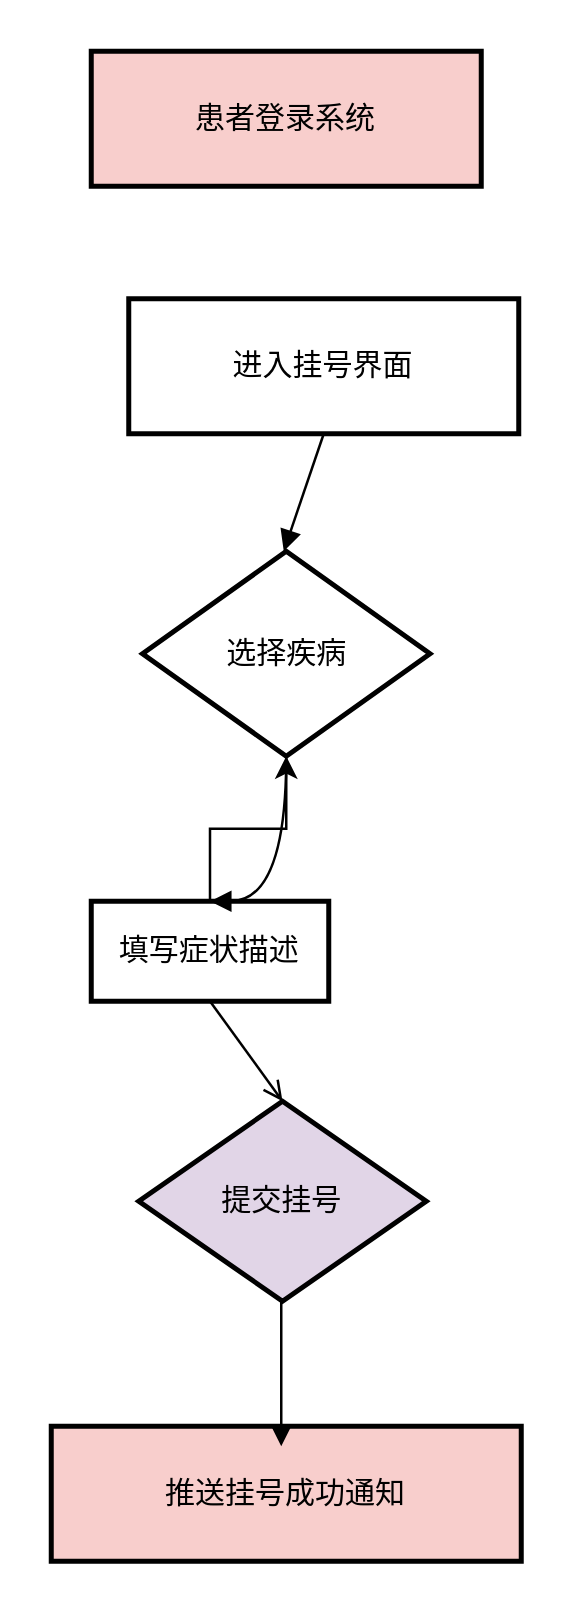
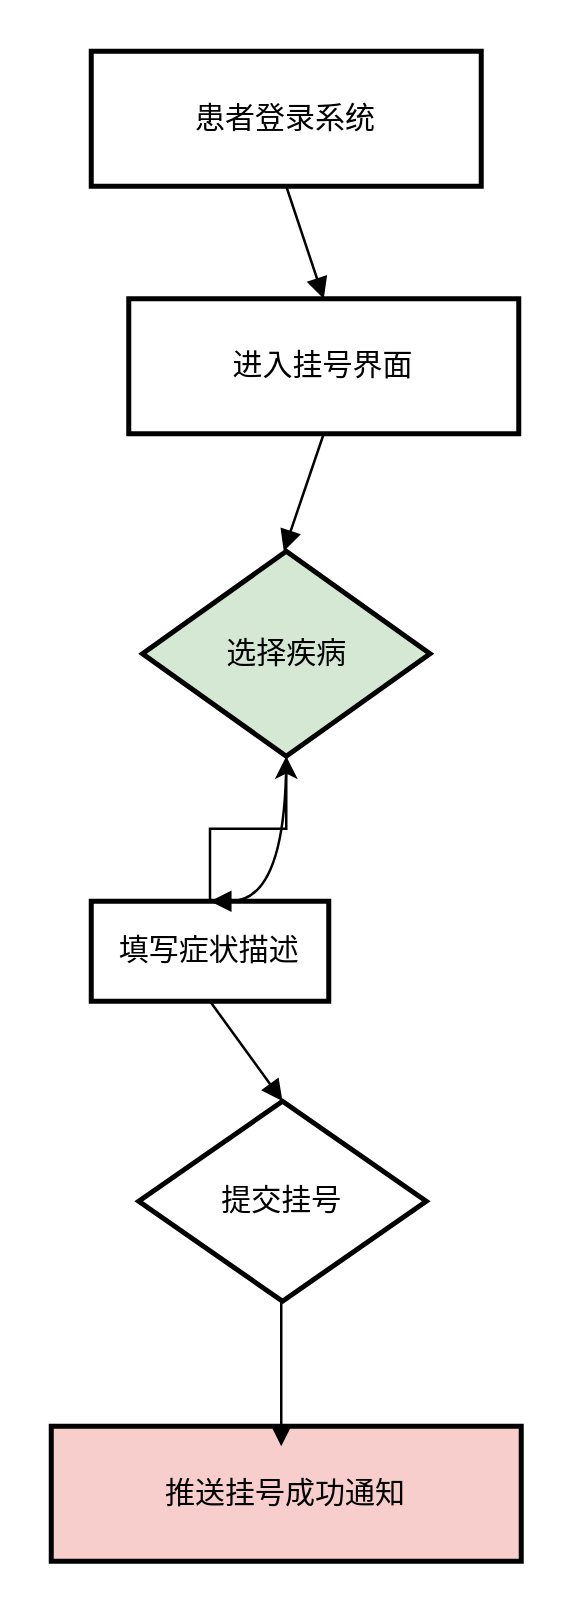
- <mxCell id="2" value="患者登录系统" style="whiteSpace=wrap;strokeWidth=2;fillColor=#f8cecc;" vertex="1" parent="1"><mxGeometry x="36" y="20" width="156" height="54" as="geometry" /></mxCell>
+ <mxCell id="2" value="患者登录系统" style="whiteSpace=wrap;strokeWidth=2;" vertex="1" parent="1"><mxGeometry x="36" y="20" width="156" height="54" as="geometry" /></mxCell>
+ <mxCell id="9" value="" style="curved=1;startArrow=none;endArrow=block;exitX=0.5;exitY=1;entryX=0.5;entryY=0;rounded=0;" edge="1" parent="1" source="2" target="3"><mxGeometry relative="1" as="geometry"><Array as="points" /></mxGeometry></mxCell>
- <mxCell id="4" value="选择疾病" style="rhombus;strokeWidth=2;whiteSpace=wrap;" vertex="1" parent="1"><mxGeometry x="56.5" y="220" width="115" height="82" as="geometry" /></mxCell>
+ <mxCell id="4" value="选择疾病" style="rhombus;strokeWidth=2;whiteSpace=wrap;fillColor=#d5e8d4;" vertex="1" parent="1"><mxGeometry x="56.5" y="220" width="115" height="82" as="geometry" /></mxCell>
- <mxCell id="12" value="" style="curved=1;startArrow=none;endArrow=open;exitX=0.5;exitY=1;entryX=0.5;entryY=0;rounded=0;" edge="1" parent="1" source="6" target="7"><mxGeometry relative="1" as="geometry"><Array as="points" /></mxGeometry></mxCell>
+ <mxCell id="12" value="" style="curved=1;startArrow=none;endArrow=block;exitX=0.5;exitY=1;entryX=0.5;entryY=0;rounded=0;" edge="1" parent="1" source="6" target="7"><mxGeometry relative="1" as="geometry"><Array as="points" /></mxGeometry></mxCell>
- <mxCell id="7" value="提交挂号" style="rhombus;strokeWidth=2;whiteSpace=wrap;fillColor=#e1d5e7;" vertex="1" parent="1"><mxGeometry x="55" y="440" width="115" height="80" as="geometry" /></mxCell>
+ <mxCell id="7" value="提交挂号" style="rhombus;strokeWidth=2;whiteSpace=wrap;" vertex="1" parent="1"><mxGeometry x="55" y="440" width="115" height="80" as="geometry" /></mxCell>
